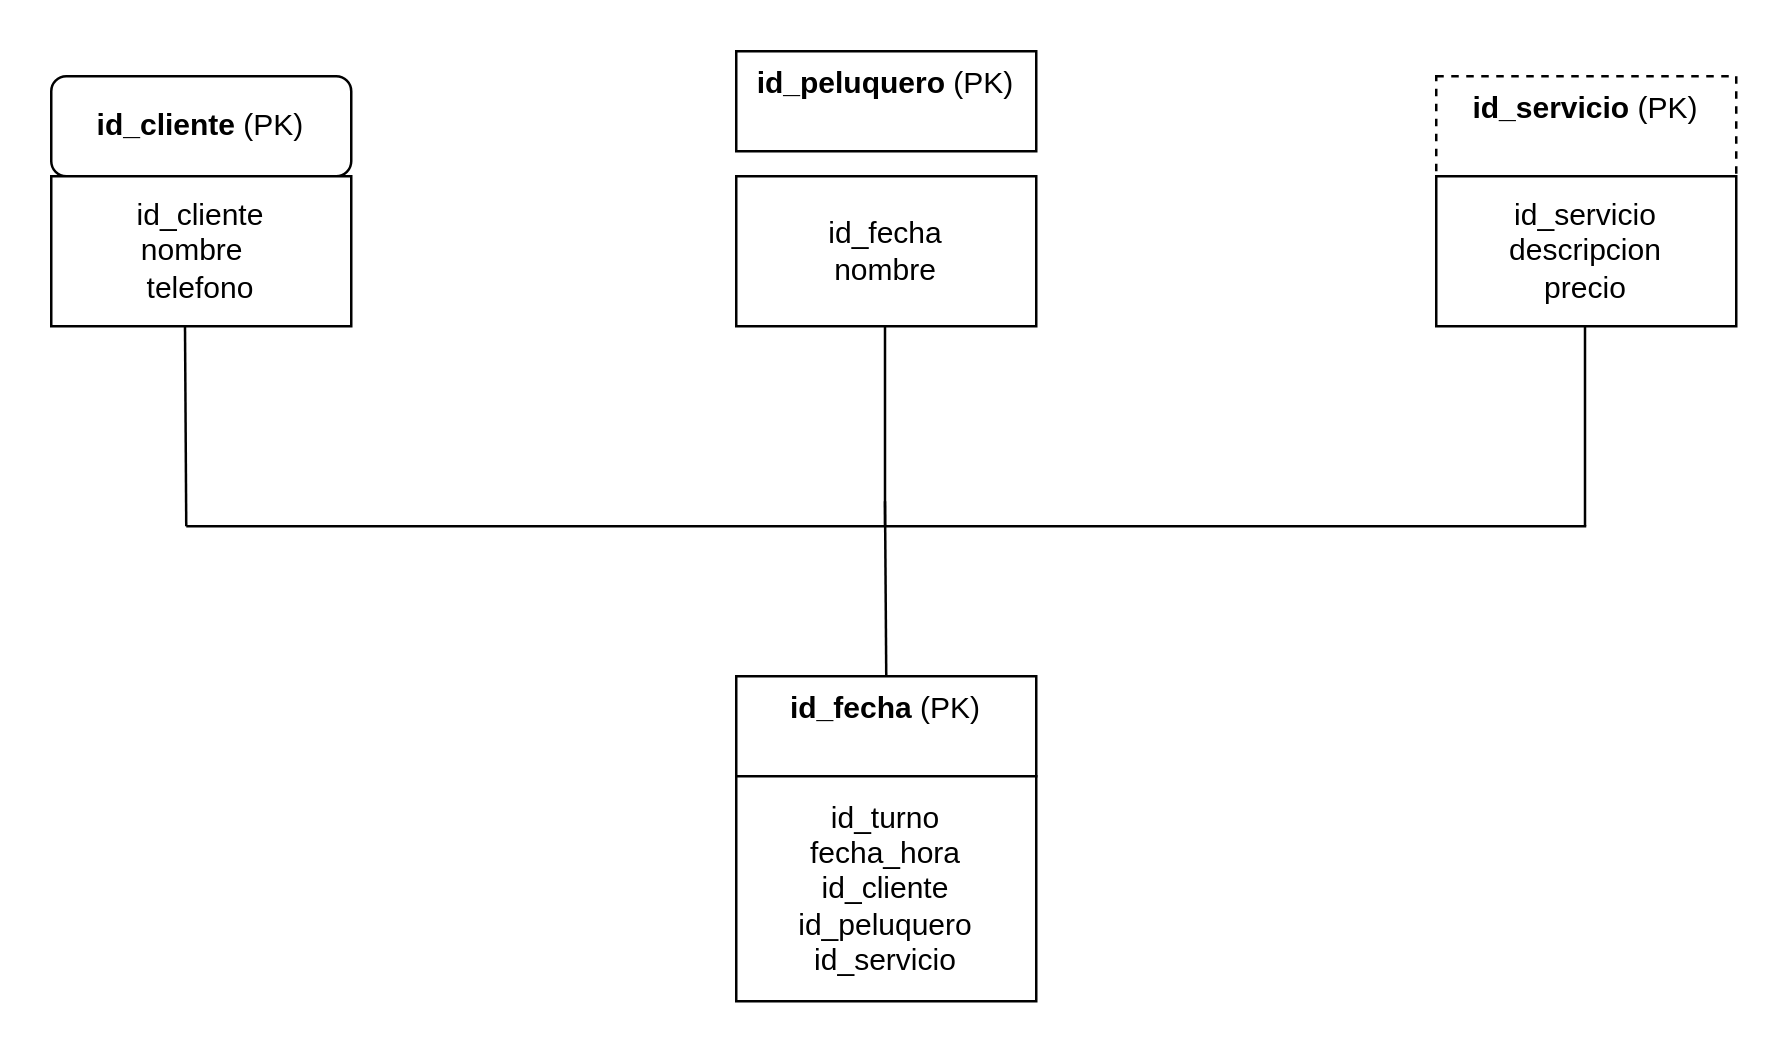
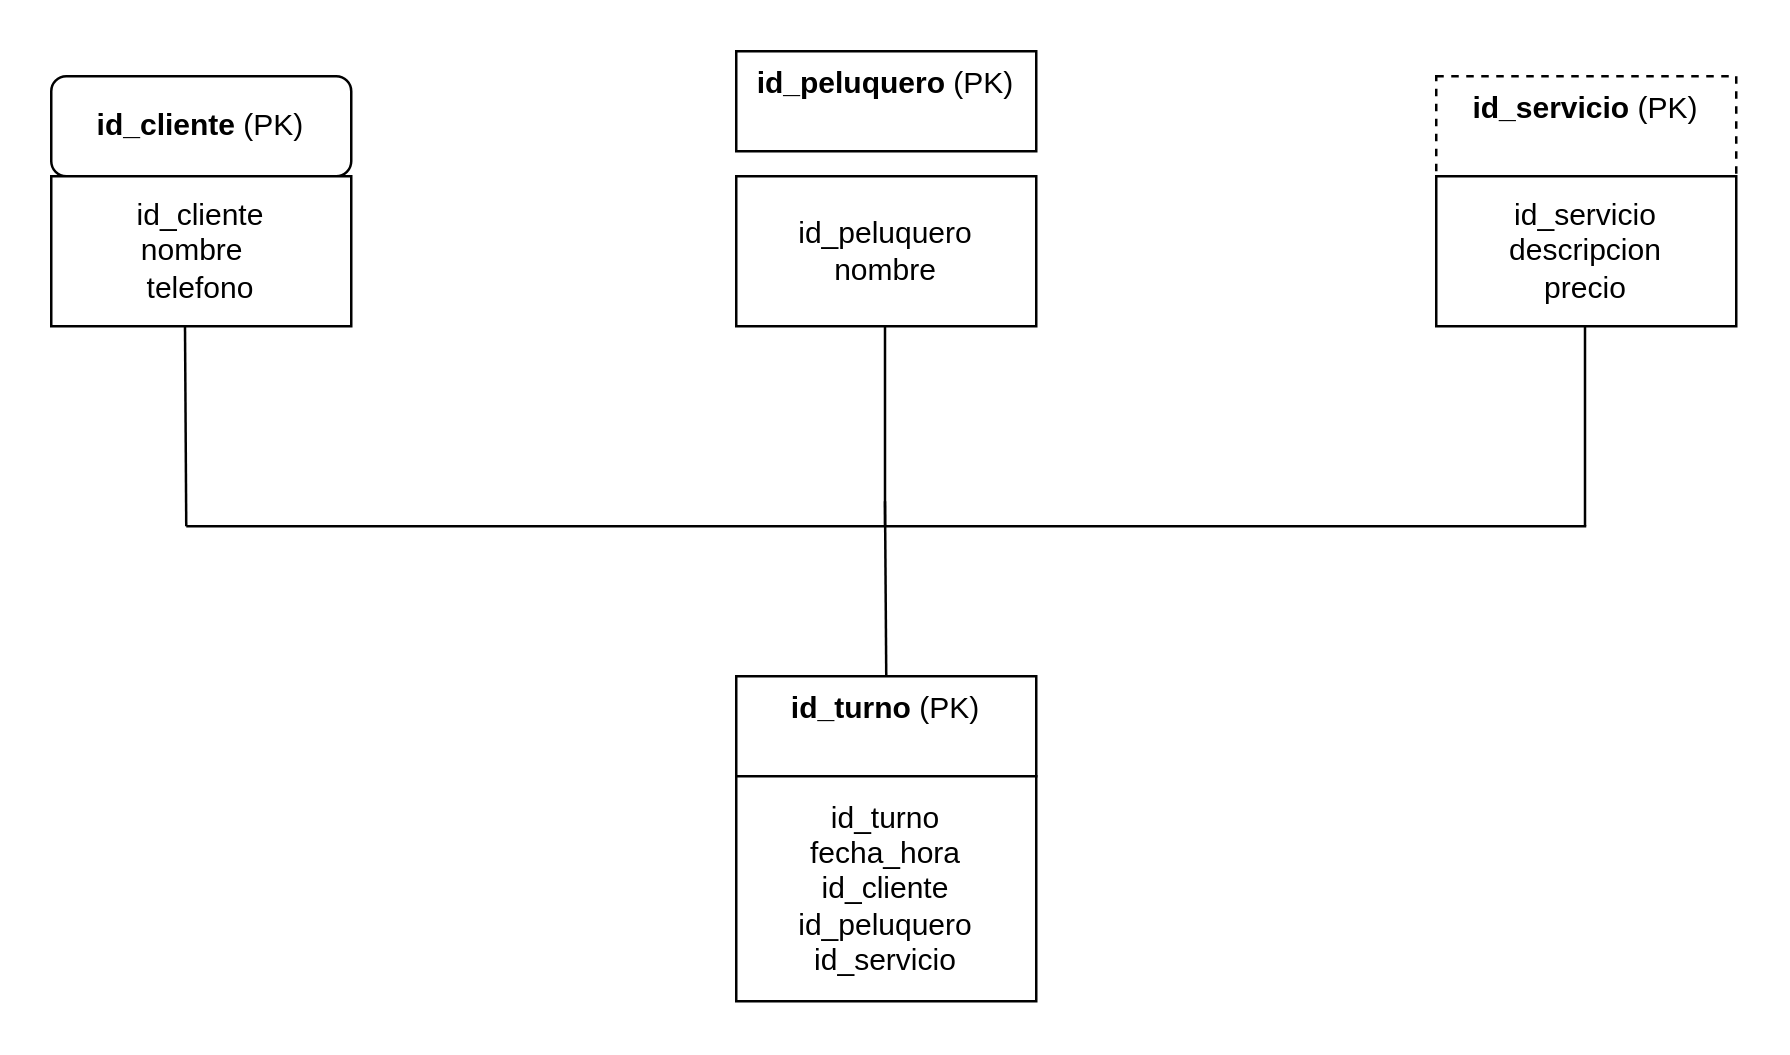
- <mxCell id="12" value="id_fecha&lt;div&gt;nombre&lt;/div&gt;" style="rounded=0;whiteSpace=wrap;html=1;" vertex="1" parent="1"><mxGeometry x="294" y="70" width="120" height="60" as="geometry" /></mxCell>
+ <mxCell id="12" value="id_peluquero&lt;div&gt;nombre&lt;/div&gt;" style="rounded=0;whiteSpace=wrap;html=1;" vertex="1" parent="1"><mxGeometry x="294" y="70" width="120" height="60" as="geometry" /></mxCell>
- <mxCell id="5" value="&#10;&lt;strong data-end=&quot;413&quot; data-start=&quot;401&quot;&gt;id_fecha&lt;/strong&gt; (PK)&#10;&#10;" style="rounded=0;whiteSpace=wrap;html=1;" vertex="1" parent="1"><mxGeometry x="294" y="270" width="120" height="40" as="geometry" /></mxCell>
+ <mxCell id="5" value="&#10;&lt;strong data-end=&quot;413&quot; data-start=&quot;401&quot;&gt;id_turno&lt;/strong&gt; (PK)&#10;&#10;" style="rounded=0;whiteSpace=wrap;html=1;" vertex="1" parent="1"><mxGeometry x="294" y="270" width="120" height="40" as="geometry" /></mxCell>
